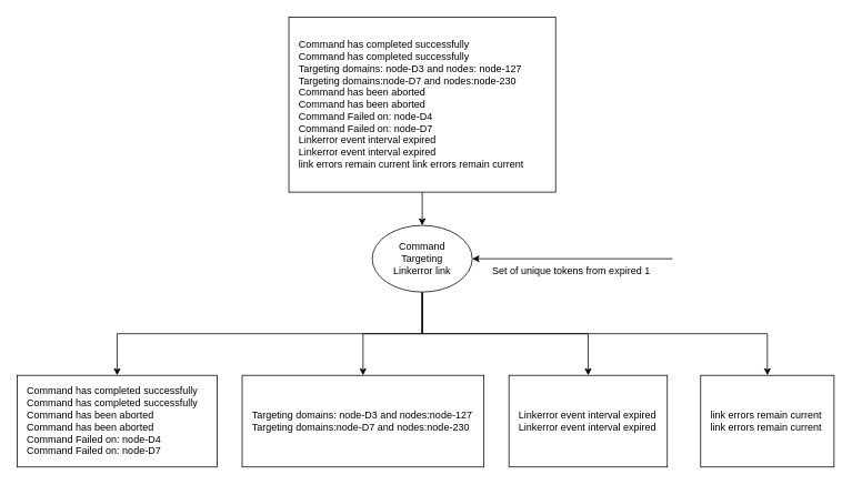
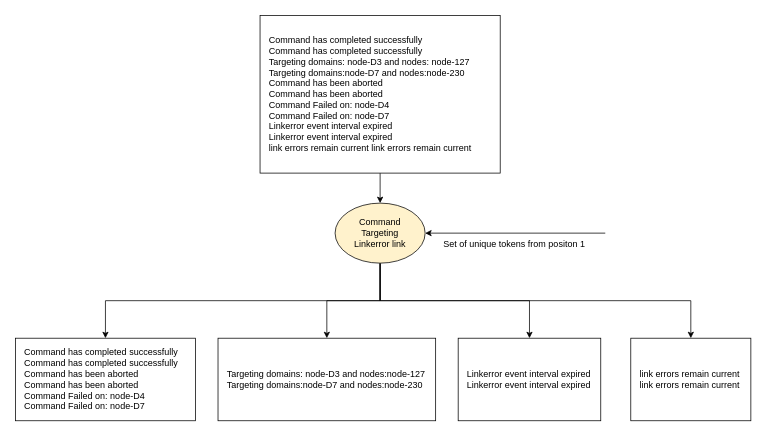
- <mxCell id="8" value="Command&lt;br&gt;Targeting&lt;br&gt;Linkerror link" style="ellipse;whiteSpace=wrap;html=1;" vertex="1" parent="1"><mxGeometry x="446" y="270" width="120" height="80" as="geometry" /></mxCell>
+ <mxCell id="8" value="Command&lt;br&gt;Targeting&lt;br&gt;Linkerror link" style="ellipse;whiteSpace=wrap;html=1;fillColor=#fff2cc;" vertex="1" parent="1"><mxGeometry x="446" y="270" width="120" height="80" as="geometry" /></mxCell>
- <mxCell id="14" value="Set of unique tokens from expired 1" style="text;html=1;strokeColor=none;fillColor=none;align=center;verticalAlign=middle;whiteSpace=wrap;rounded=0;" vertex="1" parent="1"><mxGeometry x="570" y="310" width="230" height="30" as="geometry" /></mxCell>
+ <mxCell id="14" value="Set of unique tokens from positon 1" style="text;html=1;strokeColor=none;fillColor=none;align=center;verticalAlign=middle;whiteSpace=wrap;rounded=0;" vertex="1" parent="1"><mxGeometry x="570" y="310" width="230" height="30" as="geometry" /></mxCell>
